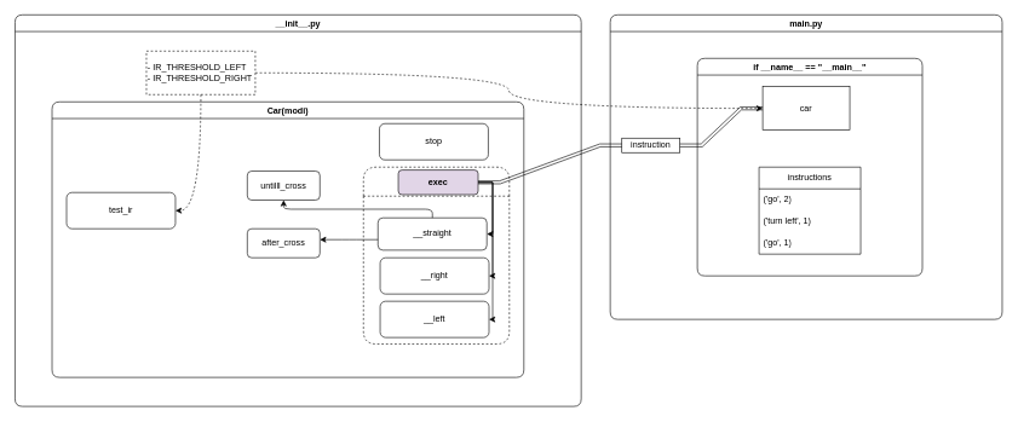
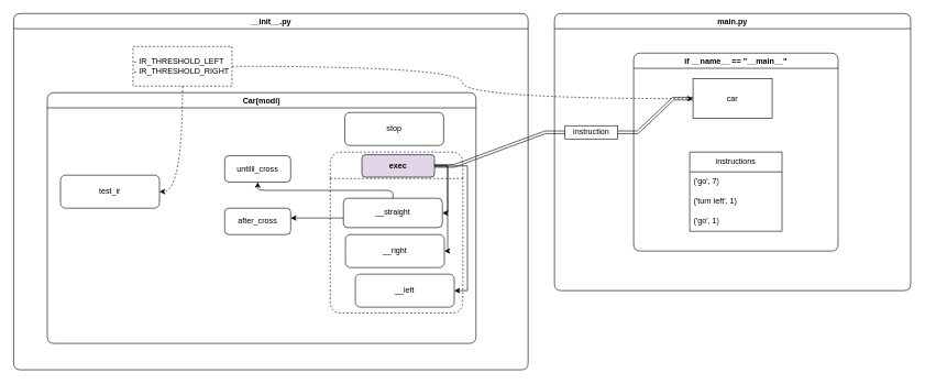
- <mxCell id="25" value="('go', 2)" style="text;strokeColor=none;fillColor=none;align=left;verticalAlign=middle;spacingLeft=4;spacingRight=4;overflow=hidden;points=[[0,0.5],[1,0.5]];portConstraint=eastwest;rotatable=0;whiteSpace=wrap;html=1;" vertex="1" parent="24"><mxGeometry y="30" width="140" height="30" as="geometry" /></mxCell>
+ <mxCell id="25" value="('go', 7)" style="text;strokeColor=none;fillColor=none;align=left;verticalAlign=middle;spacingLeft=4;spacingRight=4;overflow=hidden;points=[[0,0.5],[1,0.5]];portConstraint=eastwest;rotatable=0;whiteSpace=wrap;html=1;" vertex="1" parent="24"><mxGeometry y="30" width="140" height="30" as="geometry" /></mxCell>
- <mxCell id="7" value="__left" style="rounded=1;whiteSpace=wrap;html=1;" vertex="1" parent="5"><mxGeometry x="23" y="185" width="150" height="50" as="geometry" /></mxCell>
+ <mxCell id="7" value="__left" style="rounded=1;whiteSpace=wrap;html=1;" vertex="1" parent="5"><mxGeometry x="38" y="185" width="150" height="50" as="geometry" /></mxCell>
